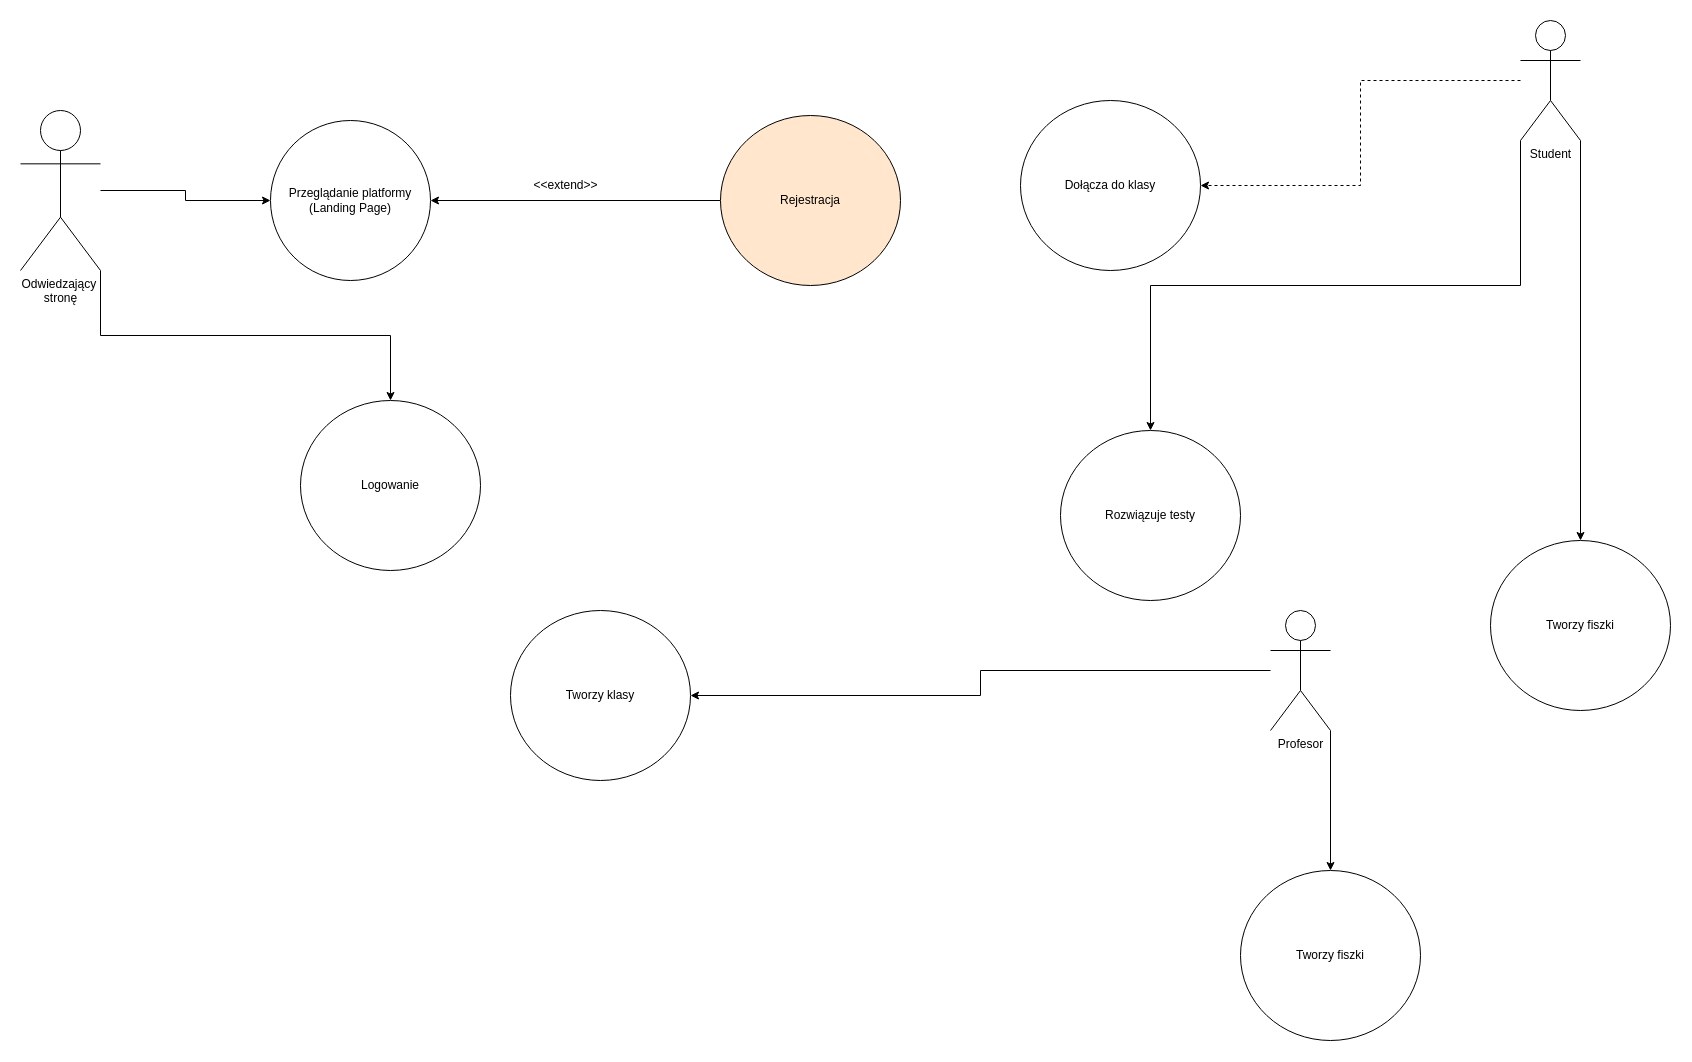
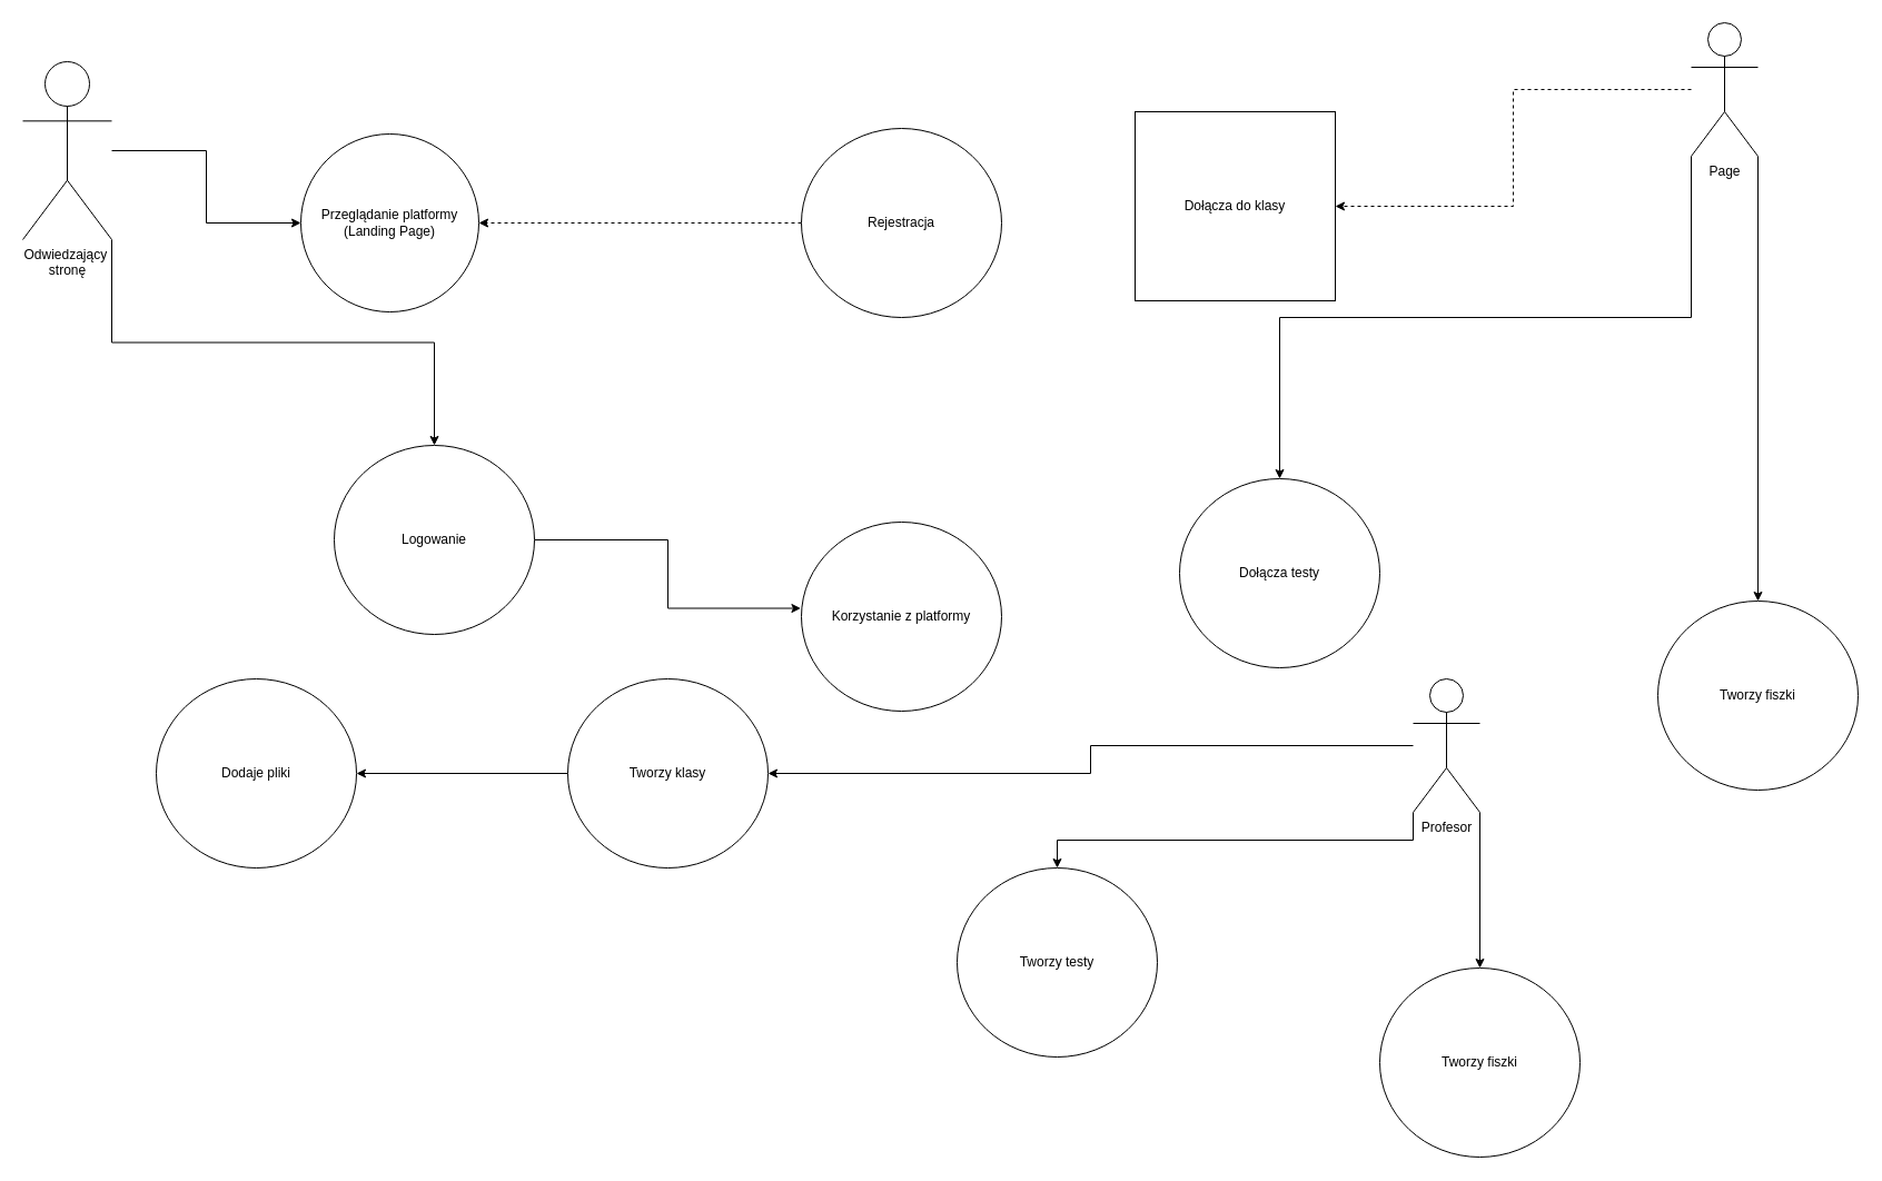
- <mxCell id="15" value="Student" style="shape=umlActor;verticalLabelPosition=bottom;verticalAlign=top;html=1;outlineConnect=0;" vertex="1" parent="1"><mxGeometry x="1520" y="20" width="60" height="120" as="geometry" /></mxCell>
+ <mxCell id="15" value="Page" style="shape=umlActor;verticalLabelPosition=bottom;verticalAlign=top;html=1;outlineConnect=0;" vertex="1" parent="1"><mxGeometry x="1520" y="20" width="60" height="120" as="geometry" /></mxCell>
- <mxCell id="8" value="&amp;lt;&amp;lt;extend&amp;gt;&amp;gt;" style="text;html=1;align=center;verticalAlign=middle;resizable=0;points=[];autosize=1;strokeColor=none;fillColor=none;" vertex="1" parent="1"><mxGeometry x="520" y="170" width="90" height="30" as="geometry" /></mxCell>
- <mxCell id="16" value="Dołącza do klasy" style="ellipse;whiteSpace=wrap;html=1;" vertex="1" parent="1"><mxGeometry x="1020" y="100" width="180" height="170" as="geometry" /></mxCell>
+ <mxCell id="16" value="Dołącza do klasy" style="whiteSpace=wrap;html=1;rounded=0;" vertex="1" parent="1"><mxGeometry x="1020" y="100" width="180" height="170" as="geometry" /></mxCell>
- <mxCell id="4" value="Odwiedzający&amp;nbsp;&lt;br&gt;stronę" style="shape=umlActor;verticalLabelPosition=bottom;verticalAlign=top;html=1;outlineConnect=0;" vertex="1" parent="1"><mxGeometry x="20" y="110" width="80" height="160" as="geometry" /></mxCell>
+ <mxCell id="4" value="Odwiedzający&amp;nbsp;&lt;br&gt;stronę" style="shape=umlActor;verticalLabelPosition=bottom;verticalAlign=top;html=1;outlineConnect=0;" vertex="1" parent="1"><mxGeometry x="20" y="55" width="80" height="160" as="geometry" /></mxCell>
- <mxCell id="6" style="edgeStyle=orthogonalEdgeStyle;rounded=0;orthogonalLoop=1;jettySize=auto;html=1;entryX=1;entryY=0.5;entryDx=0;entryDy=0;" edge="1" parent="1" source="7" target="5"><mxGeometry relative="1" as="geometry" /></mxCell>
+ <mxCell id="6" style="edgeStyle=orthogonalEdgeStyle;rounded=0;orthogonalLoop=1;jettySize=auto;html=1;entryX=1;entryY=0.5;entryDx=0;entryDy=0;dashed=1;" edge="1" parent="1" source="7" target="5"><mxGeometry relative="1" as="geometry" /></mxCell>
- <mxCell id="7" value="Rejestracja" style="ellipse;whiteSpace=wrap;html=1;fillColor=#ffe6cc;" vertex="1" parent="1"><mxGeometry x="720" y="115" width="180" height="170" as="geometry" /></mxCell>
+ <mxCell id="7" value="Rejestracja" style="ellipse;whiteSpace=wrap;html=1;" vertex="1" parent="1"><mxGeometry x="720" y="115" width="180" height="170" as="geometry" /></mxCell>
+ <mxCell id="9" style="edgeStyle=orthogonalEdgeStyle;rounded=0;orthogonalLoop=1;jettySize=auto;html=1;exitX=1;exitY=0.5;exitDx=0;exitDy=0;entryX=-0.003;entryY=0.456;entryDx=0;entryDy=0;entryPerimeter=0;" edge="1" parent="1" source="10" target="11"><mxGeometry relative="1" as="geometry"><mxPoint x="660" y="553.75" as="targetPoint" /></mxGeometry></mxCell>
- <mxCell id="17" value="Rozwiązuje testy" style="ellipse;whiteSpace=wrap;html=1;" vertex="1" parent="1"><mxGeometry x="1060" y="430" width="180" height="170" as="geometry" /></mxCell>
+ <mxCell id="17" value="Dołącza testy" style="ellipse;whiteSpace=wrap;html=1;" vertex="1" parent="1"><mxGeometry x="1060" y="430" width="180" height="170" as="geometry" /></mxCell>
+ <mxCell id="11" value="Korzystanie z platformy" style="ellipse;whiteSpace=wrap;html=1;" vertex="1" parent="1"><mxGeometry x="720" y="469" width="180" height="170" as="geometry" /></mxCell>
+ <mxCell id="27" value="Dodaje pliki" style="ellipse;whiteSpace=wrap;html=1;" vertex="1" parent="1"><mxGeometry x="140" y="610" width="180" height="170" as="geometry" /></mxCell>
+ <mxCell id="23" style="edgeStyle=orthogonalEdgeStyle;rounded=0;orthogonalLoop=1;jettySize=auto;html=1;entryX=1;entryY=0.5;entryDx=0;entryDy=0;" edge="1" parent="1" source="24" target="27"><mxGeometry relative="1" as="geometry"><mxPoint x="600" y="855" as="targetPoint" /></mxGeometry></mxCell>
+ <mxCell id="20" style="edgeStyle=orthogonalEdgeStyle;rounded=0;orthogonalLoop=1;jettySize=auto;html=1;exitX=0;exitY=1;exitDx=0;exitDy=0;exitPerimeter=0;" edge="1" parent="1" source="22" target="25"><mxGeometry relative="1" as="geometry"><mxPoint x="930" y="1050" as="targetPoint" /></mxGeometry></mxCell>
+ <mxCell id="25" value="Tworzy testy" style="ellipse;whiteSpace=wrap;html=1;" vertex="1" parent="1"><mxGeometry x="860" y="780" width="180" height="170" as="geometry" /></mxCell>
